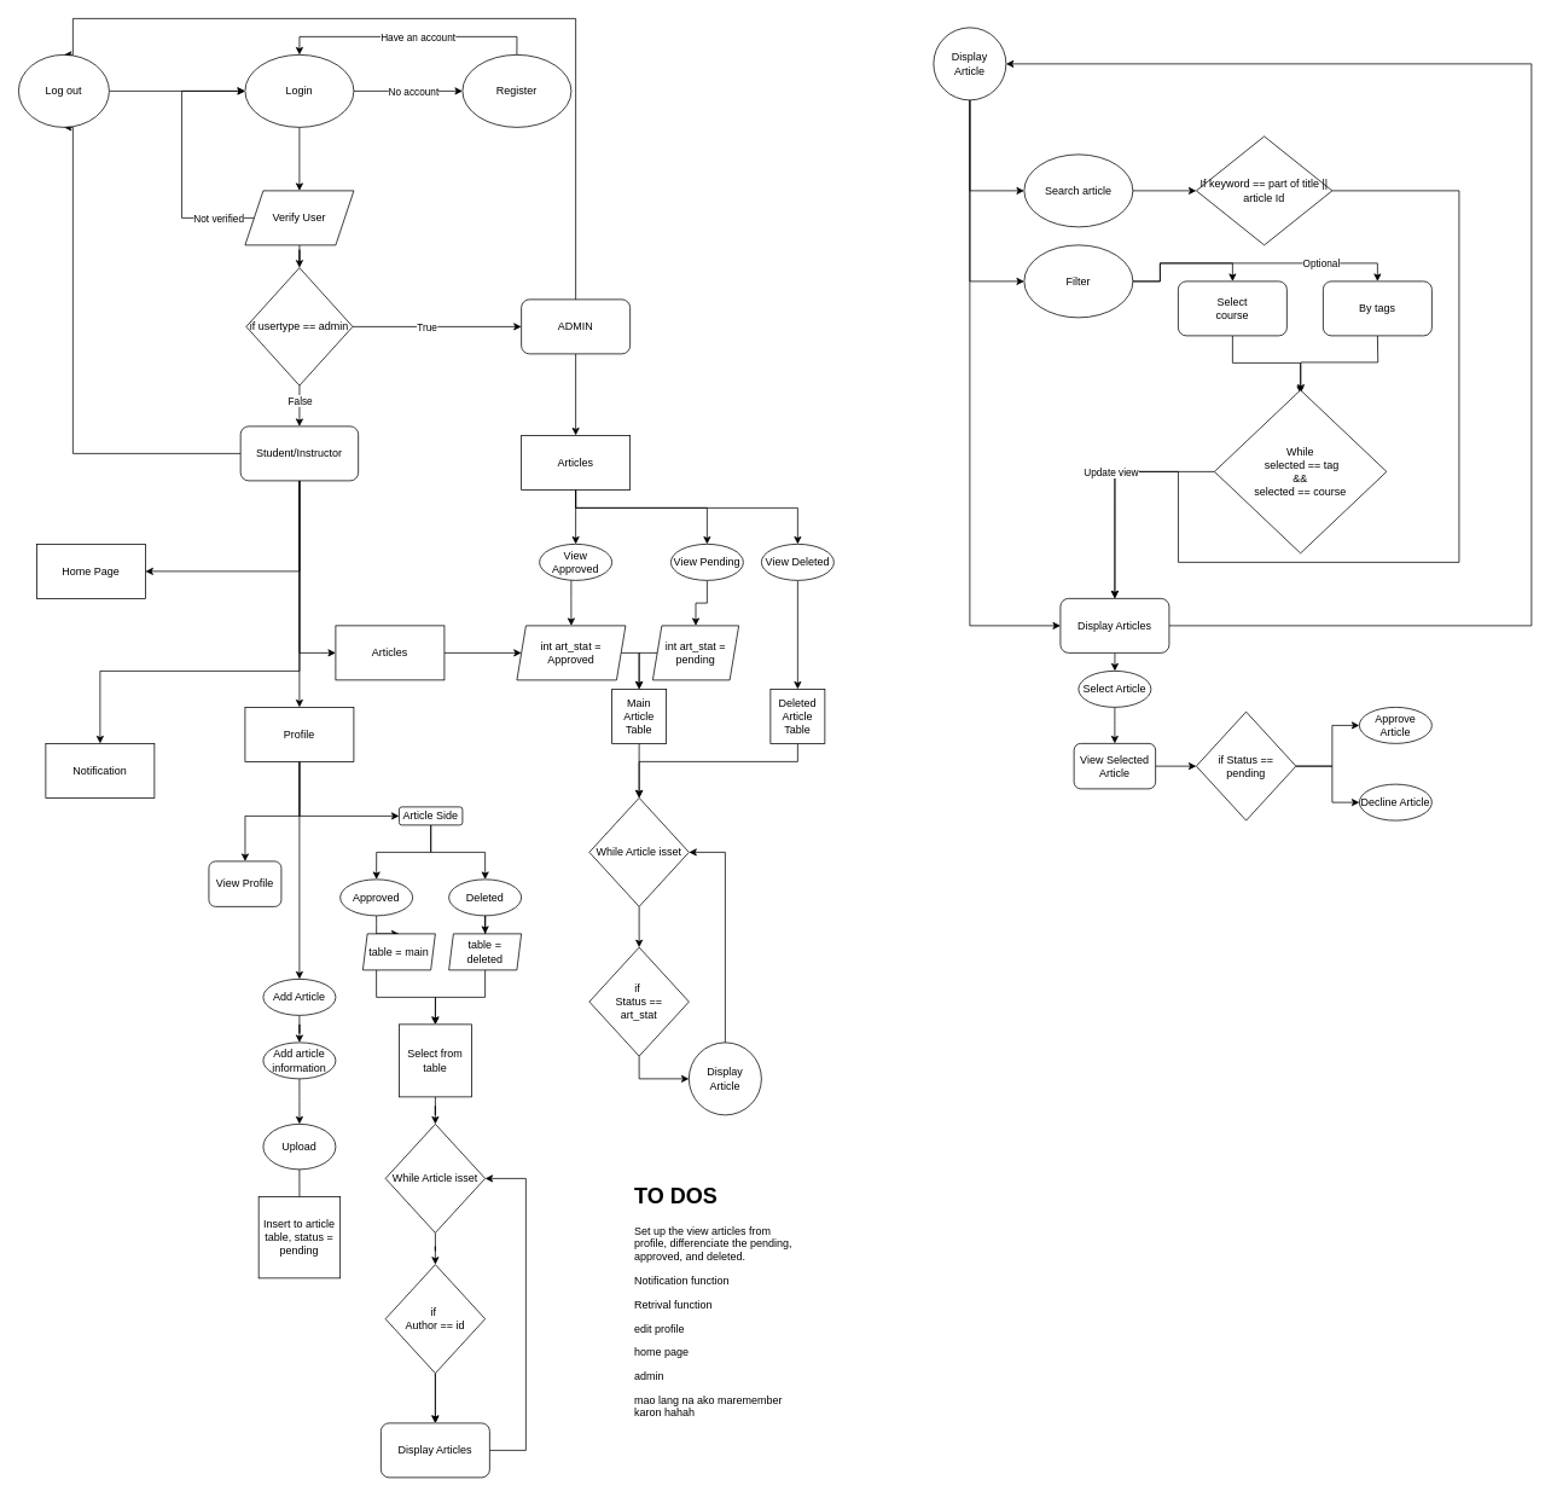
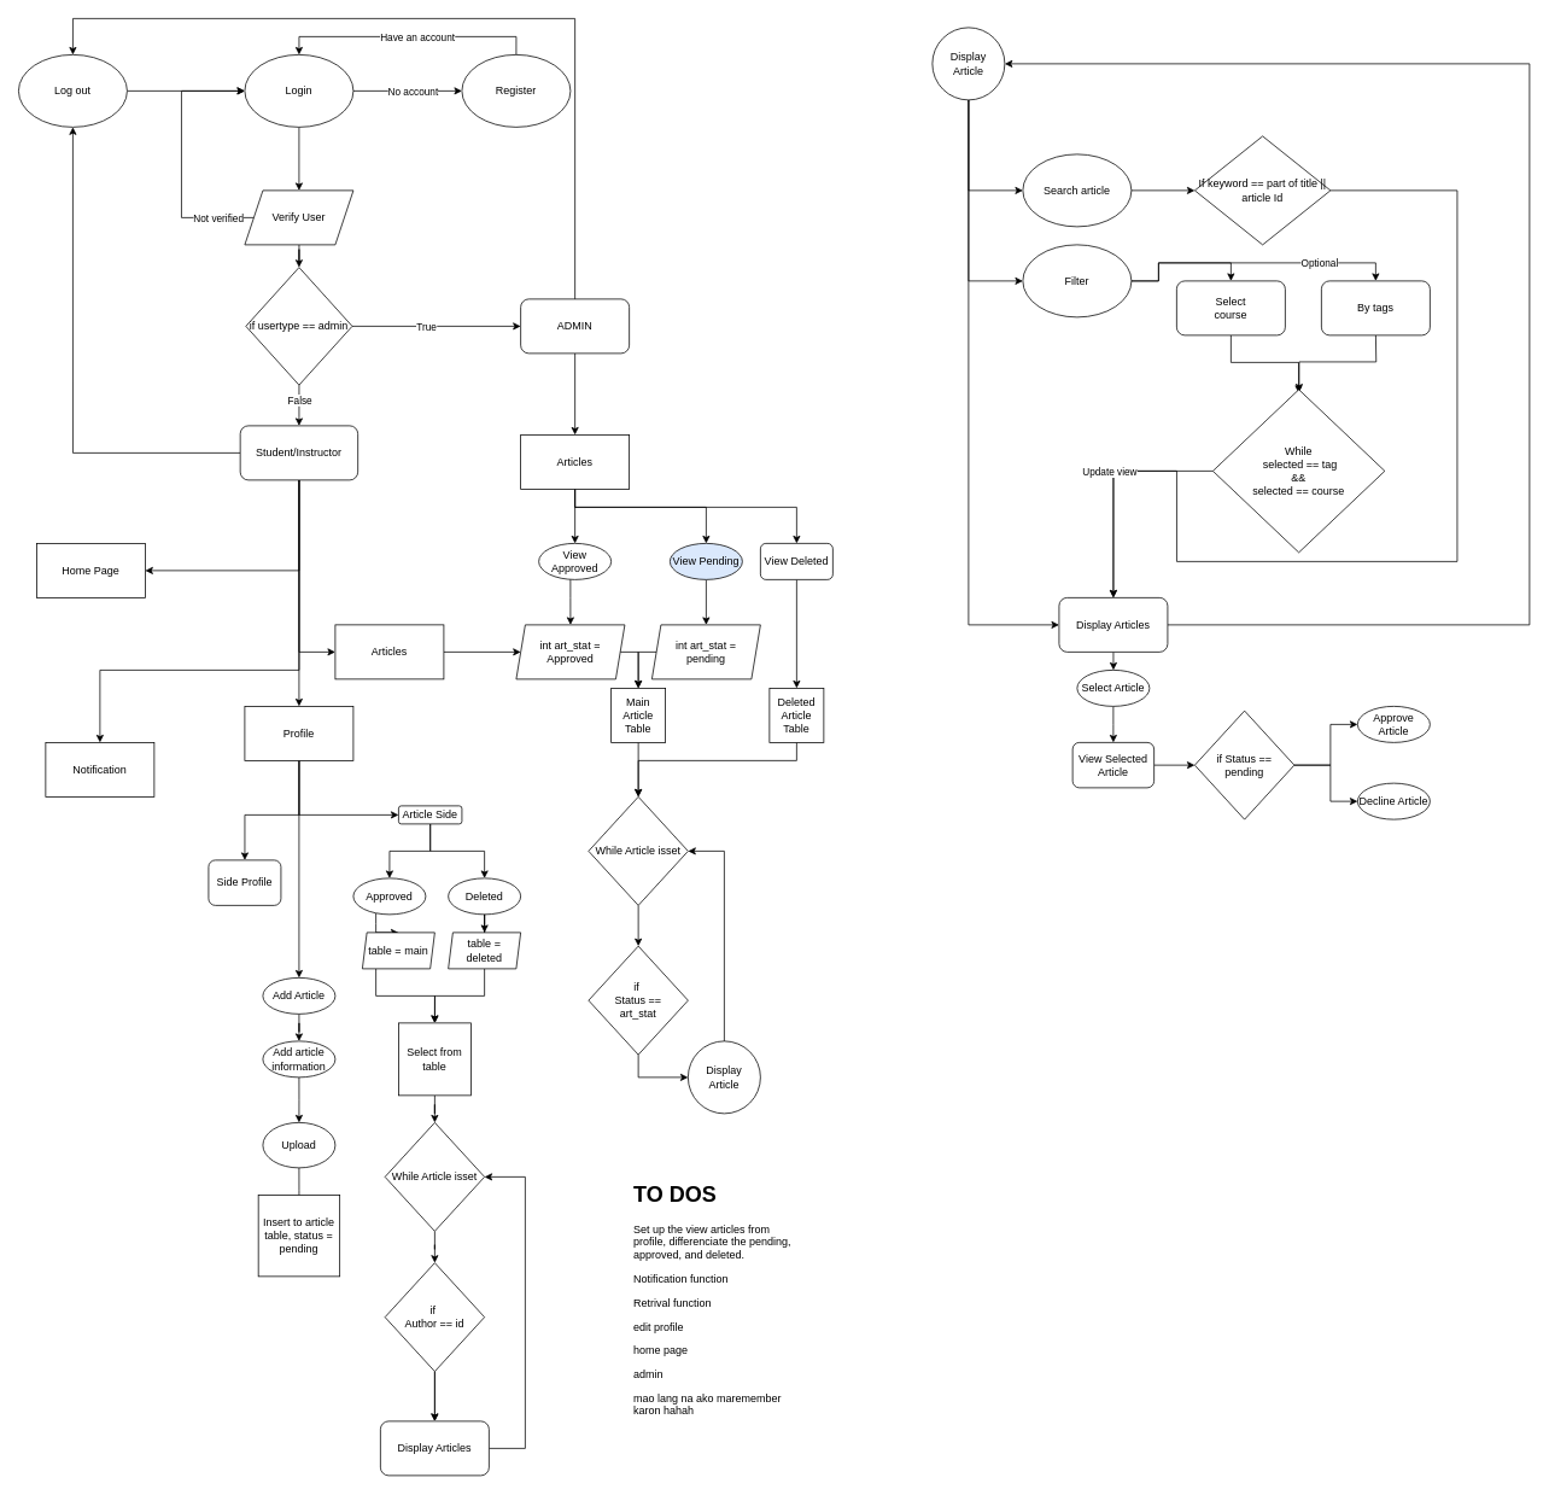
- <mxCell id="55" value="Log out" style="ellipse;whiteSpace=wrap;html=1;" parent="1" vertex="1"><mxGeometry x="20.05" y="60" width="100" height="80" as="geometry" /></mxCell>
+ <mxCell id="55" value="Log out" style="ellipse;whiteSpace=wrap;html=1;" parent="1" vertex="1"><mxGeometry x="20.05" y="60" width="120" height="80" as="geometry" /></mxCell>
- <mxCell id="78" value="View Pending" style="ellipse;whiteSpace=wrap;html=1;" vertex="1" parent="1"><mxGeometry x="740" y="600" width="80" height="40" as="geometry" /></mxCell>
+ <mxCell id="78" value="View Pending" style="ellipse;whiteSpace=wrap;html=1;fillColor=#dae8fc;" vertex="1" parent="1"><mxGeometry x="740" y="600" width="80" height="40" as="geometry" /></mxCell>
- <mxCell id="90" value="View Deleted" style="ellipse;whiteSpace=wrap;html=1;" vertex="1" parent="1"><mxGeometry x="840" y="600" width="80" height="40" as="geometry" /></mxCell>
+ <mxCell id="90" value="View Deleted" style="whiteSpace=wrap;html=1;rounded=1;" vertex="1" parent="1"><mxGeometry x="840" y="600" width="80" height="40" as="geometry" /></mxCell>
- <mxCell id="84" value="int art_stat = &lt;br&gt;pending" style="shape=parallelogram;perimeter=parallelogramPerimeter;whiteSpace=wrap;html=1;fixedSize=1;size=10;" vertex="1" parent="1"><mxGeometry x="720" y="690" width="95" height="60" as="geometry" /></mxCell>
+ <mxCell id="84" value="int art_stat = &lt;br&gt;pending" style="shape=parallelogram;perimeter=parallelogramPerimeter;whiteSpace=wrap;html=1;fixedSize=1;size=10;" vertex="1" parent="1"><mxGeometry x="720" y="690" width="120" height="60" as="geometry" /></mxCell>
- <mxCell id="53" value="View Profile" style="rounded=1;whiteSpace=wrap;html=1;" parent="1" vertex="1"><mxGeometry x="230.05" y="950" width="80" height="50" as="geometry" /></mxCell>
+ <mxCell id="53" value="Side Profile" style="rounded=1;whiteSpace=wrap;html=1;" parent="1" vertex="1"><mxGeometry x="230.05" y="950" width="80" height="50" as="geometry" /></mxCell>
- <mxCell id="104" value="Approved" style="ellipse;whiteSpace=wrap;html=1;rounded=0;" vertex="1" parent="1"><mxGeometry x="375.05" y="970" width="80" height="40" as="geometry" /></mxCell>
+ <mxCell id="104" value="Approved" style="ellipse;whiteSpace=wrap;html=1;rounded=0;" vertex="1" parent="1"><mxGeometry x="390.05" y="970" width="80" height="40" as="geometry" /></mxCell>
